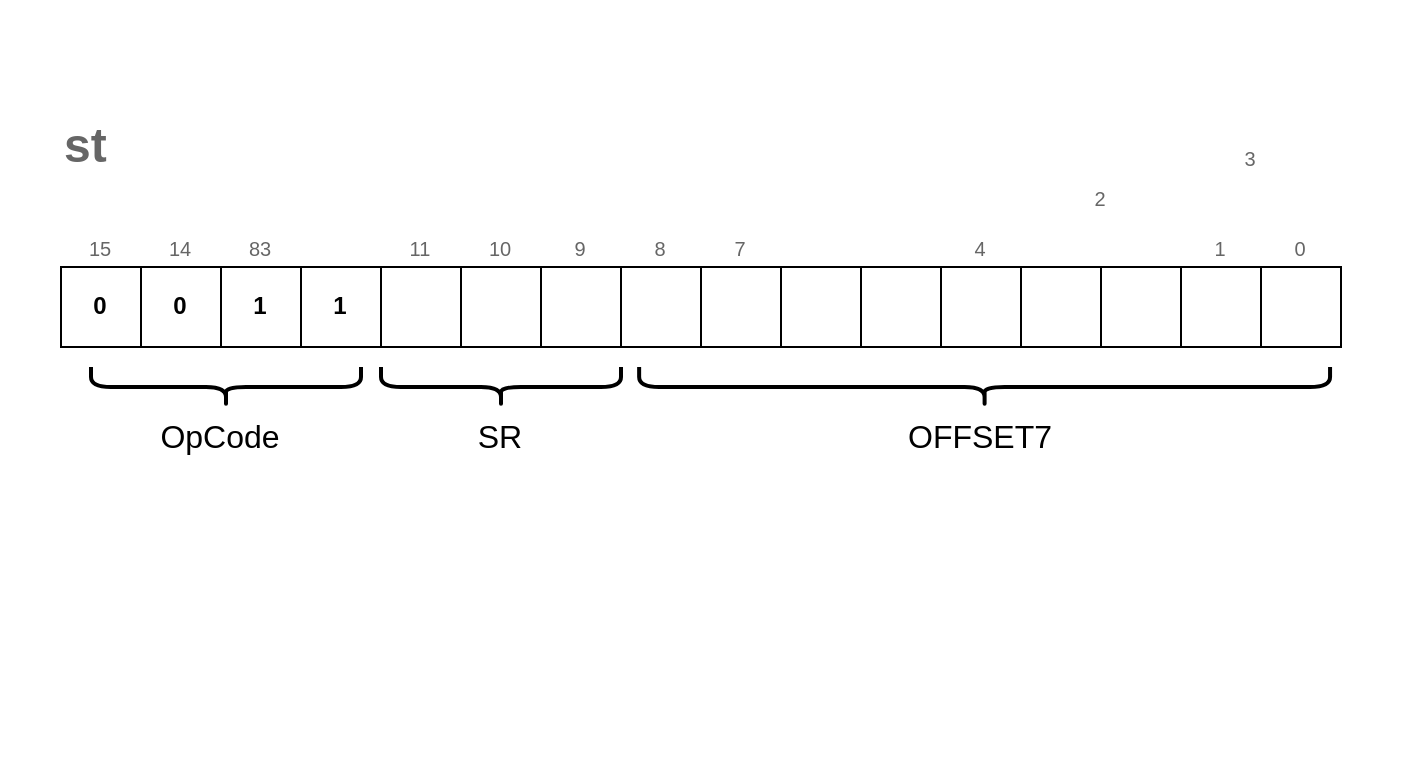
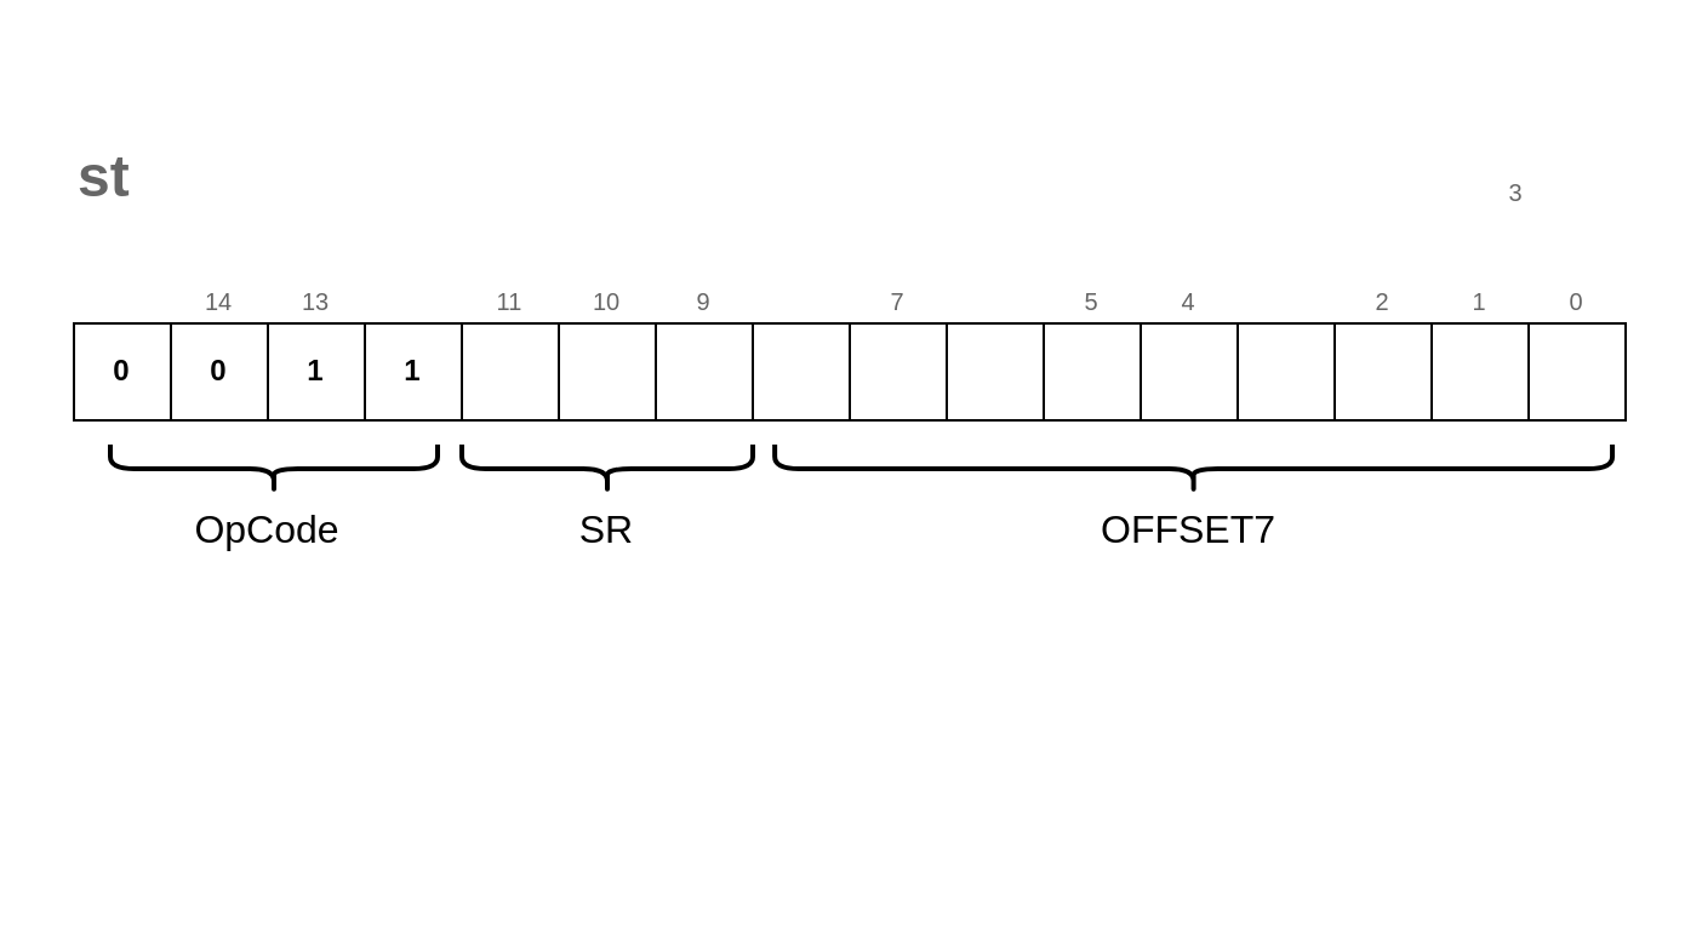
- <mxCell id="24" value="2" style="text;html=1;strokeColor=none;fillColor=none;align=center;verticalAlign=bottom;whiteSpace=wrap;rounded=0;fontSize=10;fontColor=#666666;" parent="1" vertex="1"><mxGeometry x="530" y="78" width="40" height="30" as="geometry" /></mxCell>
+ <mxCell id="24" value="2" style="text;html=1;strokeColor=none;fillColor=none;align=center;verticalAlign=bottom;whiteSpace=wrap;rounded=0;fontSize=10;fontColor=#666666;" parent="1" vertex="1"><mxGeometry x="550" y="103" width="40" height="30" as="geometry" /></mxCell>
- <mxCell id="35" value="15" style="text;html=1;strokeColor=none;fillColor=none;align=center;verticalAlign=bottom;whiteSpace=wrap;rounded=0;fontSize=10;fontColor=#666666;" parent="1" vertex="1"><mxGeometry x="30" y="103" width="40" height="30" as="geometry" /></mxCell>
- <mxCell id="29" value="8" style="text;html=1;strokeColor=none;fillColor=none;align=center;verticalAlign=bottom;whiteSpace=wrap;rounded=0;fontSize=10;fontColor=#666666;" parent="1" vertex="1"><mxGeometry x="310" y="103" width="40" height="30" as="geometry" /></mxCell>
+ <mxCell id="27" value="5" style="text;html=1;strokeColor=none;fillColor=none;align=center;verticalAlign=bottom;whiteSpace=wrap;rounded=0;fontSize=10;fontColor=#666666;" parent="1" vertex="1"><mxGeometry x="430" y="103" width="40" height="30" as="geometry" /></mxCell>
- <mxCell id="33" value="83" style="text;html=1;strokeColor=none;fillColor=none;align=center;verticalAlign=bottom;whiteSpace=wrap;rounded=0;fontSize=10;fontColor=#666666;" parent="1" vertex="1"><mxGeometry x="110" y="103" width="40" height="30" as="geometry" /></mxCell>
+ <mxCell id="33" value="13" style="text;html=1;strokeColor=none;fillColor=none;align=center;verticalAlign=bottom;whiteSpace=wrap;rounded=0;fontSize=10;fontColor=#666666;" parent="1" vertex="1"><mxGeometry x="110" y="103" width="40" height="30" as="geometry" /></mxCell>
